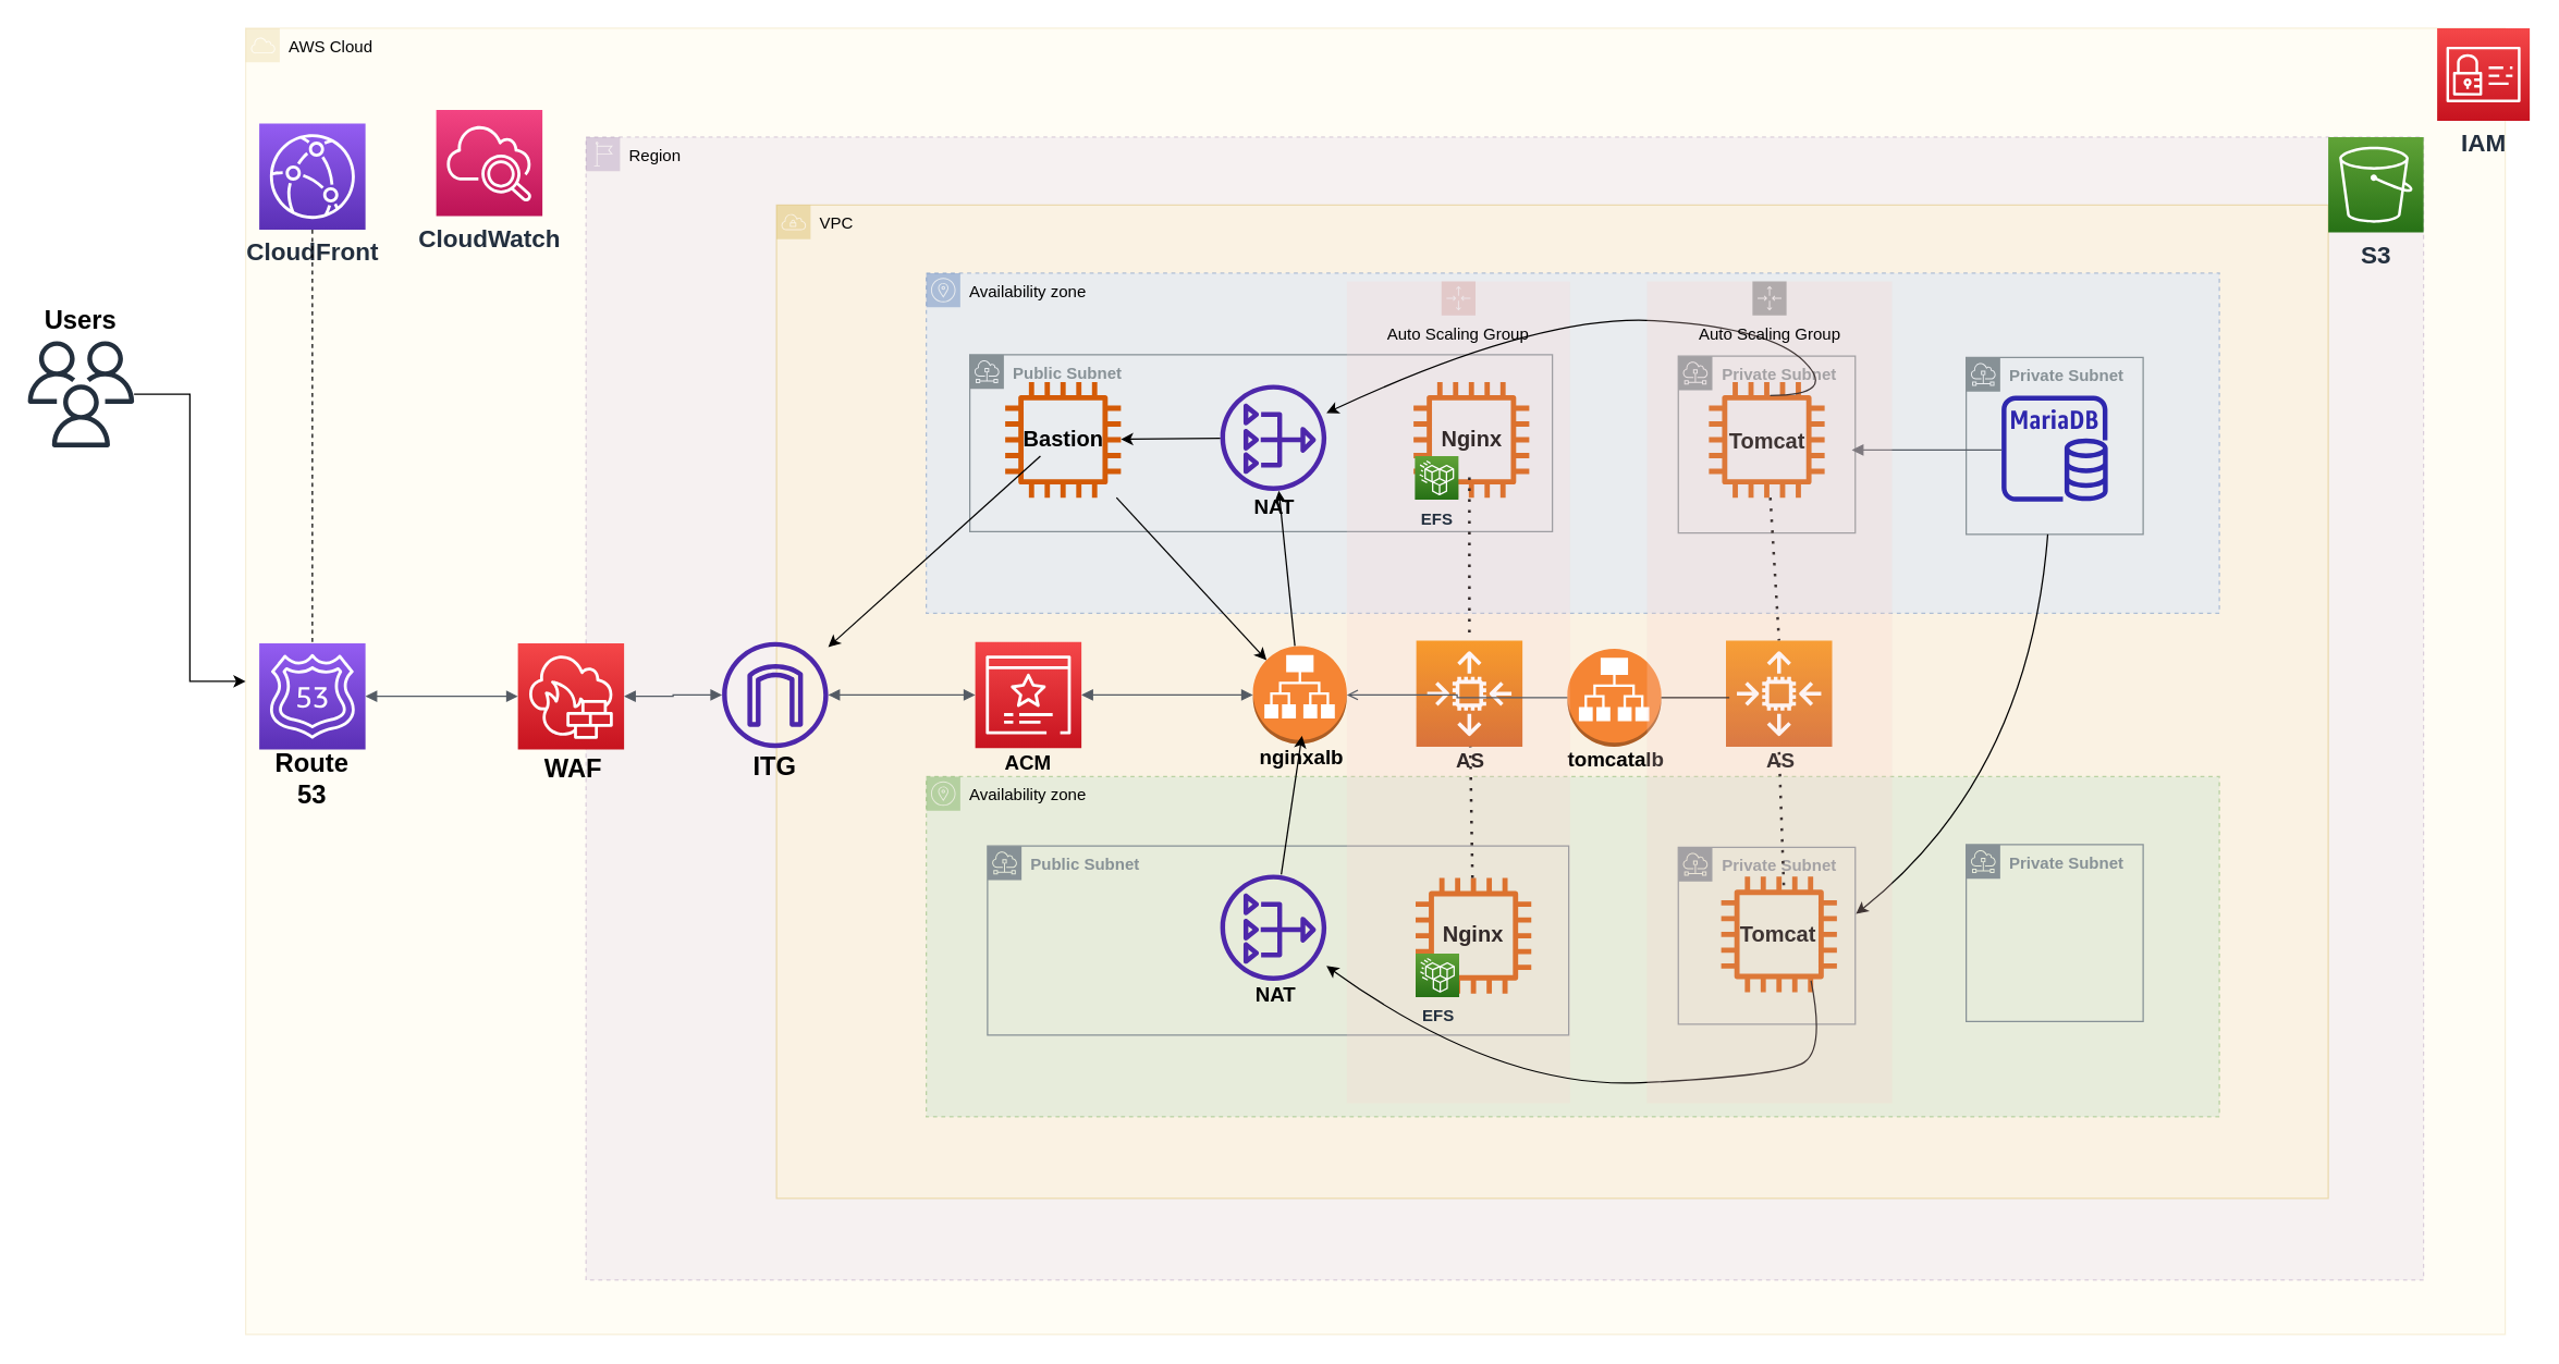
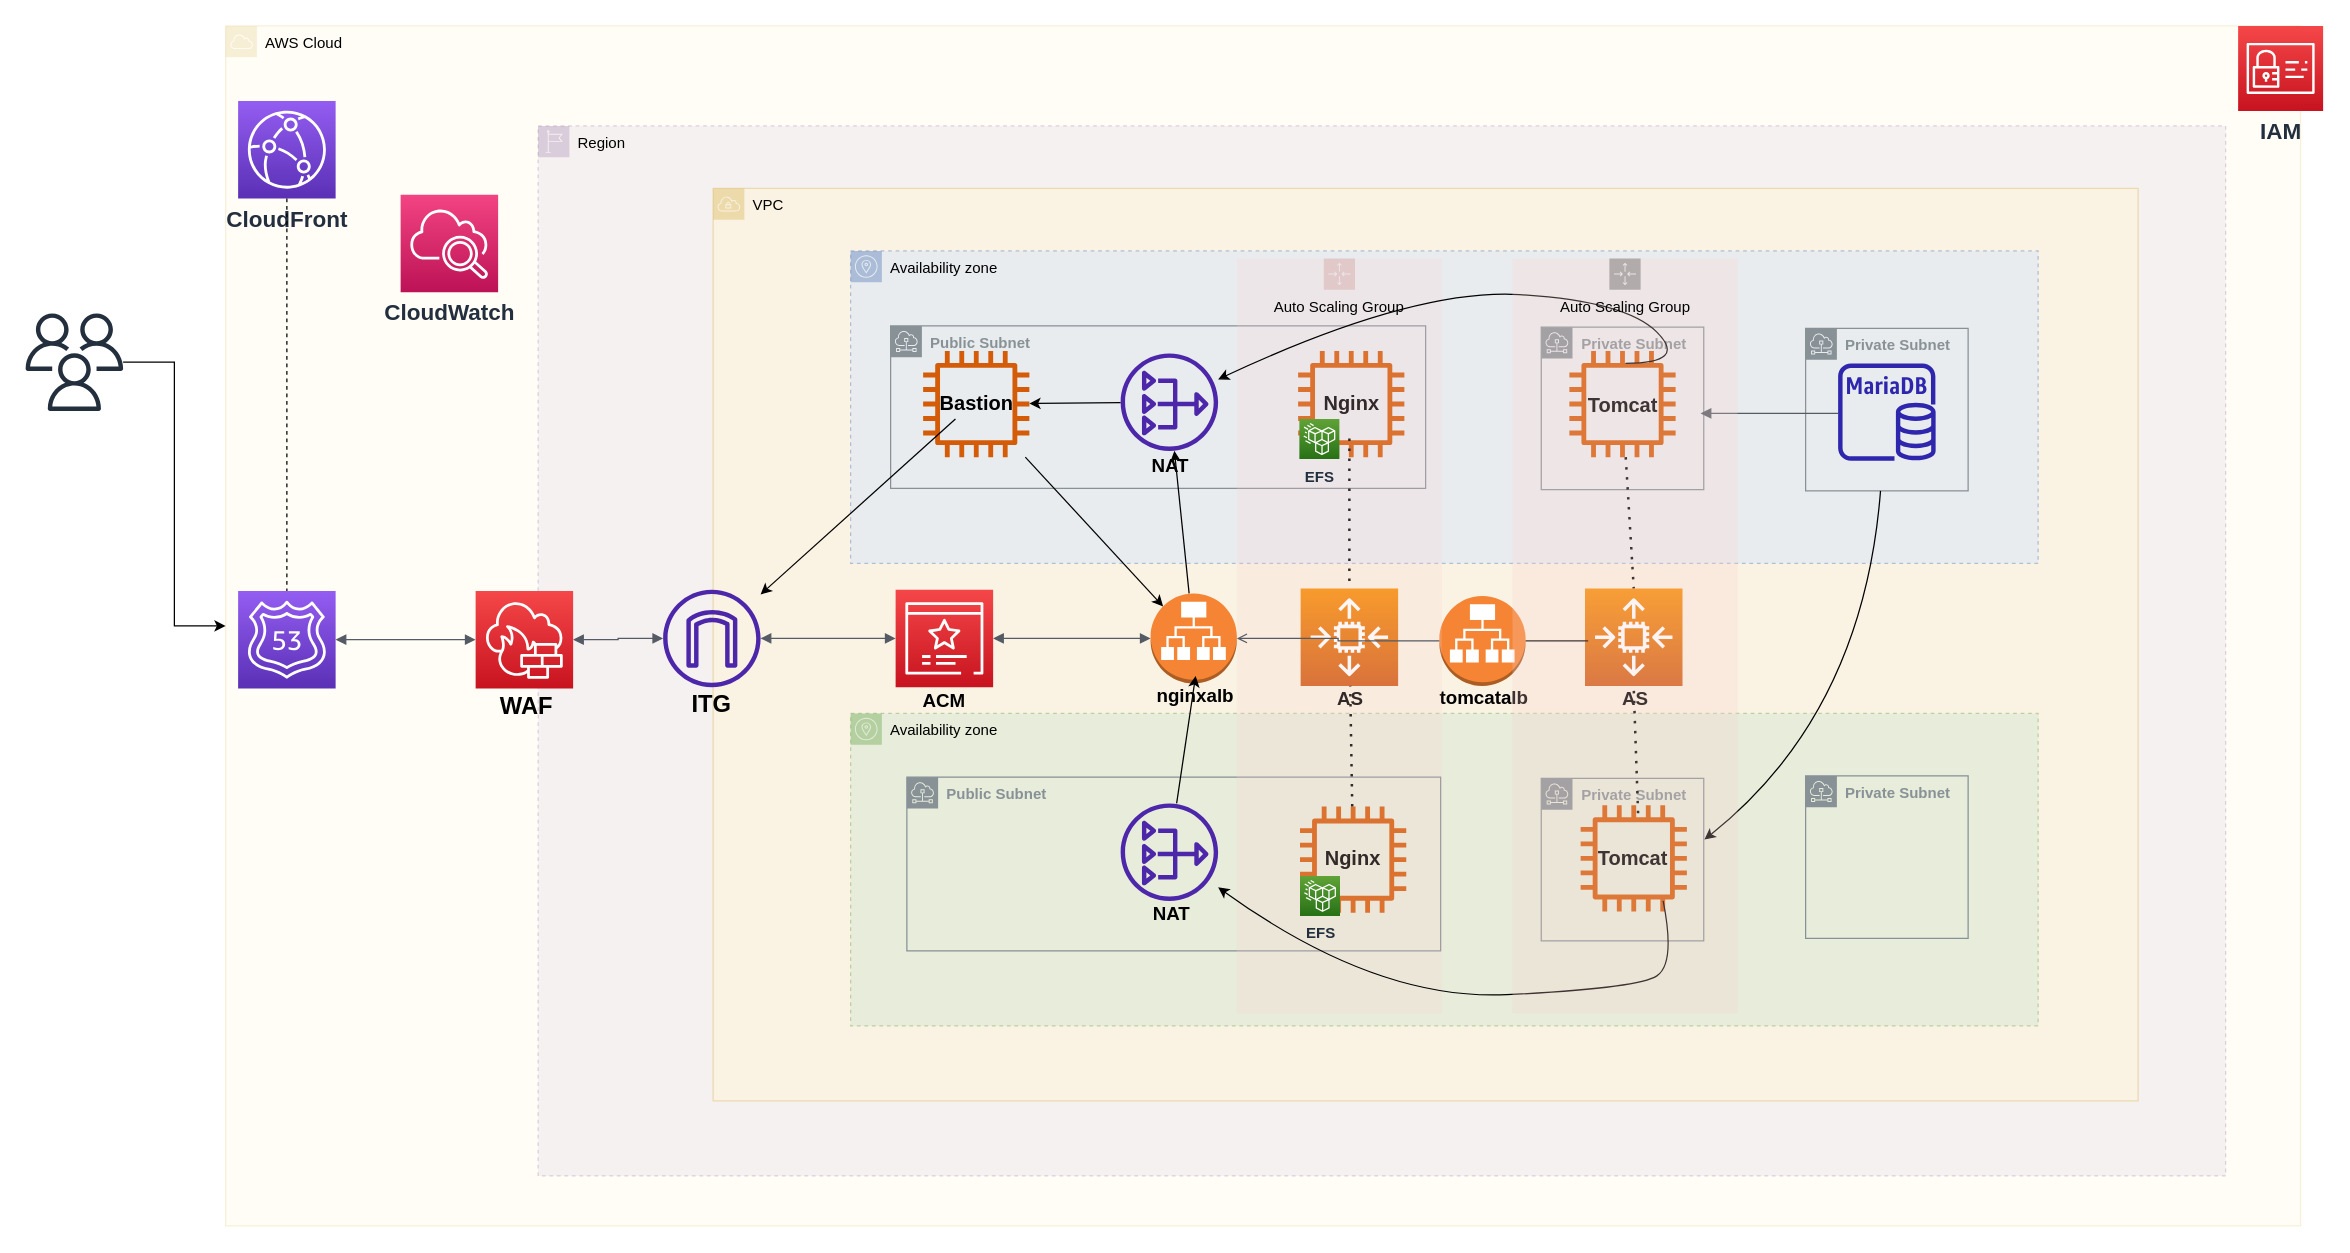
- <mxCell id="71" value="&lt;b&gt;&lt;font style=&quot;font-size: 18px;&quot;&gt;CloudWatch&lt;/font&gt;&lt;/b&gt;" style="sketch=0;points=[[0,0,0],[0.25,0,0],[0.5,0,0],[0.75,0,0],[1,0,0],[0,1,0],[0.25,1,0],[0.5,1,0],[0.75,1,0],[1,1,0],[0,0.25,0],[0,0.5,0],[0,0.75,0],[1,0.25,0],[1,0.5,0],[1,0.75,0]];points=[[0,0,0],[0.25,0,0],[0.5,0,0],[0.75,0,0],[1,0,0],[0,1,0],[0.25,1,0],[0.5,1,0],[0.75,1,0],[1,1,0],[0,0.25,0],[0,0.5,0],[0,0.75,0],[1,0.25,0],[1,0.5,0],[1,0.75,0]];outlineConnect=0;fontColor=#232F3E;gradientColor=#F34482;gradientDirection=north;fillColor=#BC1356;strokeColor=#ffffff;dashed=0;verticalLabelPosition=bottom;verticalAlign=top;align=center;html=1;fontSize=12;fontStyle=0;aspect=fixed;shape=mxgraph.aws4.resourceIcon;resIcon=mxgraph.aws4.cloudwatch_2;" parent="1" vertex="1"><mxGeometry x="320" y="80" width="78" height="78" as="geometry" /></mxCell>
+ <mxCell id="71" value="&lt;b&gt;&lt;font style=&quot;font-size: 18px;&quot;&gt;CloudWatch&lt;/font&gt;&lt;/b&gt;" style="sketch=0;points=[[0,0,0],[0.25,0,0],[0.5,0,0],[0.75,0,0],[1,0,0],[0,1,0],[0.25,1,0],[0.5,1,0],[0.75,1,0],[1,1,0],[0,0.25,0],[0,0.5,0],[0,0.75,0],[1,0.25,0],[1,0.5,0],[1,0.75,0]];points=[[0,0,0],[0.25,0,0],[0.5,0,0],[0.75,0,0],[1,0,0],[0,1,0],[0.25,1,0],[0.5,1,0],[0.75,1,0],[1,1,0],[0,0.25,0],[0,0.5,0],[0,0.75,0],[1,0.25,0],[1,0.5,0],[1,0.75,0]];outlineConnect=0;fontColor=#232F3E;gradientColor=#F34482;gradientDirection=north;fillColor=#BC1356;strokeColor=#ffffff;dashed=0;verticalLabelPosition=bottom;verticalAlign=top;align=center;html=1;fontSize=12;fontStyle=0;aspect=fixed;shape=mxgraph.aws4.resourceIcon;resIcon=mxgraph.aws4.cloudwatch_2;" parent="1" vertex="1"><mxGeometry x="320" y="155" width="78" height="78" as="geometry" /></mxCell>
- <mxCell id="73" value="&lt;b&gt;&lt;font style=&quot;font-size: 18px;&quot;&gt;CloudFront&lt;/font&gt;&lt;/b&gt;" style="sketch=0;points=[[0,0,0],[0.25,0,0],[0.5,0,0],[0.75,0,0],[1,0,0],[0,1,0],[0.25,1,0],[0.5,1,0],[0.75,1,0],[1,1,0],[0,0.25,0],[0,0.5,0],[0,0.75,0],[1,0.25,0],[1,0.5,0],[1,0.75,0]];outlineConnect=0;fontColor=#232F3E;gradientColor=#945DF2;gradientDirection=north;fillColor=#5A30B5;strokeColor=#ffffff;dashed=0;verticalLabelPosition=bottom;verticalAlign=top;align=center;html=1;fontSize=12;fontStyle=0;aspect=fixed;shape=mxgraph.aws4.resourceIcon;resIcon=mxgraph.aws4.cloudfront;" parent="1" vertex="1"><mxGeometry x="190" y="90" width="78" height="78" as="geometry" /></mxCell>
+ <mxCell id="73" value="&lt;b&gt;&lt;font style=&quot;font-size: 18px;&quot;&gt;CloudFront&lt;/font&gt;&lt;/b&gt;" style="sketch=0;points=[[0,0,0],[0.25,0,0],[0.5,0,0],[0.75,0,0],[1,0,0],[0,1,0],[0.25,1,0],[0.5,1,0],[0.75,1,0],[1,1,0],[0,0.25,0],[0,0.5,0],[0,0.75,0],[1,0.25,0],[1,0.5,0],[1,0.75,0]];outlineConnect=0;fontColor=#232F3E;gradientColor=#945DF2;gradientDirection=north;fillColor=#5A30B5;strokeColor=#ffffff;dashed=0;verticalLabelPosition=bottom;verticalAlign=top;align=center;html=1;fontSize=12;fontStyle=0;aspect=fixed;shape=mxgraph.aws4.resourceIcon;resIcon=mxgraph.aws4.cloudfront;" parent="1" vertex="1"><mxGeometry x="190" y="80" width="78" height="78" as="geometry" /></mxCell>
- <mxCell id="70" value="&lt;font style=&quot;font-size: 18px;&quot;&gt;S3&lt;/font&gt;" style="sketch=0;points=[[0,0,0],[0.25,0,0],[0.5,0,0],[0.75,0,0],[1,0,0],[0,1,0],[0.25,1,0],[0.5,1,0],[0.75,1,0],[1,1,0],[0,0.25,0],[0,0.5,0],[0,0.75,0],[1,0.25,0],[1,0.5,0],[1,0.75,0]];outlineConnect=0;fontColor=#232F3E;gradientColor=#60A337;gradientDirection=north;fillColor=#277116;strokeColor=#ffffff;dashed=0;verticalLabelPosition=bottom;verticalAlign=top;align=center;html=1;fontSize=14;fontStyle=1;aspect=fixed;shape=mxgraph.aws4.resourceIcon;resIcon=mxgraph.aws4.s3;" parent="1" vertex="1"><mxGeometry x="1710" y="100" width="70" height="70" as="geometry" /></mxCell>
- <mxCell id="52" value="&lt;b&gt;&lt;font style=&quot;font-size: 19px;&quot;&gt;Users&lt;/font&gt;&lt;/b&gt;" style="text;html=1;strokeColor=none;fillColor=none;align=center;verticalAlign=middle;whiteSpace=wrap;rounded=0;" parent="1" vertex="1"><mxGeometry x="29" y="220" width="60" height="30" as="geometry" /></mxCell>
- <mxCell id="51" value="&lt;b&gt;&lt;font style=&quot;font-size: 19px;&quot;&gt;Route 53&lt;/font&gt;&lt;/b&gt;" style="text;html=1;strokeColor=none;fillColor=none;align=center;verticalAlign=middle;whiteSpace=wrap;rounded=0;" parent="1" vertex="1"><mxGeometry x="199" y="557" width="60" height="30" as="geometry" /></mxCell>
